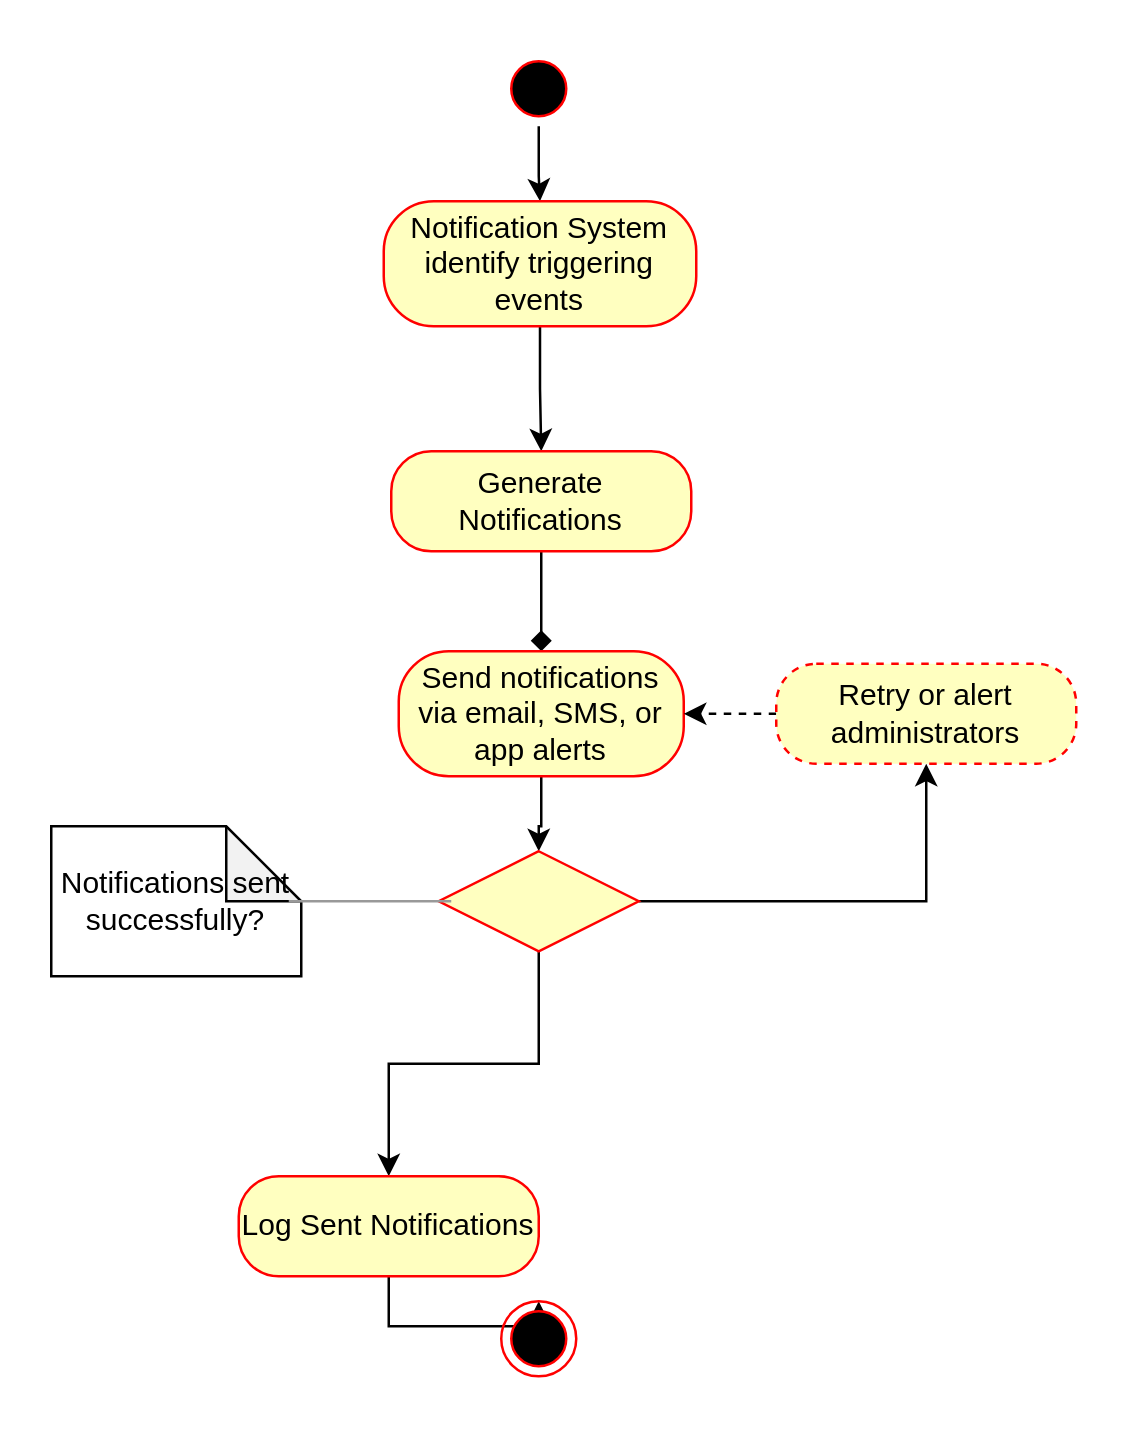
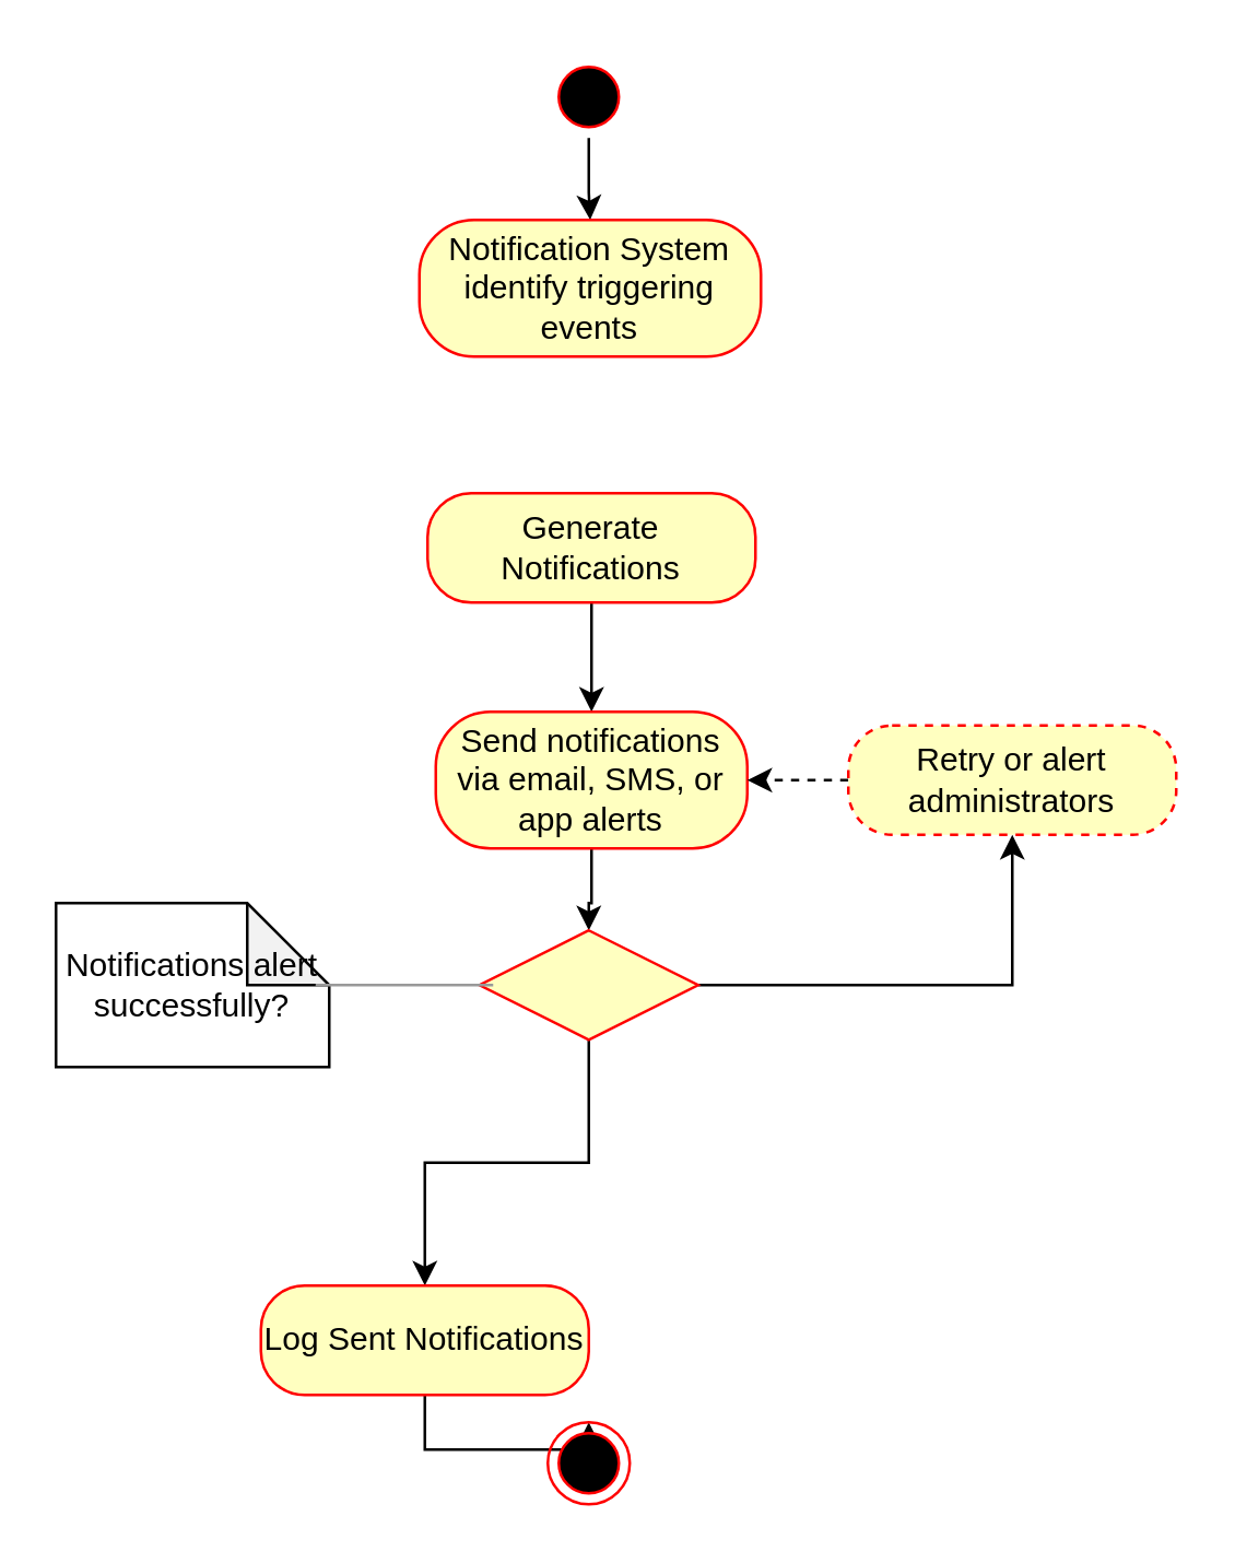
- <mxCell id="4" value="" style="edgeStyle=orthogonalEdgeStyle;rounded=0;orthogonalLoop=1;jettySize=auto;html=1;" parent="1" source="5" target="7" edge="1"><mxGeometry relative="1" as="geometry" /></mxCell>
- <mxCell id="6" value="" style="edgeStyle=orthogonalEdgeStyle;rounded=0;orthogonalLoop=1;jettySize=auto;html=1;endArrow=diamond;" parent="1" source="7" target="9" edge="1"><mxGeometry relative="1" as="geometry" /></mxCell>
+ <mxCell id="6" value="" style="edgeStyle=orthogonalEdgeStyle;rounded=0;orthogonalLoop=1;jettySize=auto;html=1;" parent="1" source="7" target="9" edge="1"><mxGeometry relative="1" as="geometry" /></mxCell>
- <mxCell id="10" value="Notifications sent successfully?" style="shape=note;whiteSpace=wrap;html=1;backgroundOutline=1;darkOpacity=0.05;" parent="1" vertex="1"><mxGeometry x="20" y="330" width="100" height="60" as="geometry" /></mxCell>
+ <mxCell id="10" value="Notifications alert successfully?" style="shape=note;whiteSpace=wrap;html=1;backgroundOutline=1;darkOpacity=0.05;" parent="1" vertex="1"><mxGeometry x="20" y="330" width="100" height="60" as="geometry" /></mxCell>
